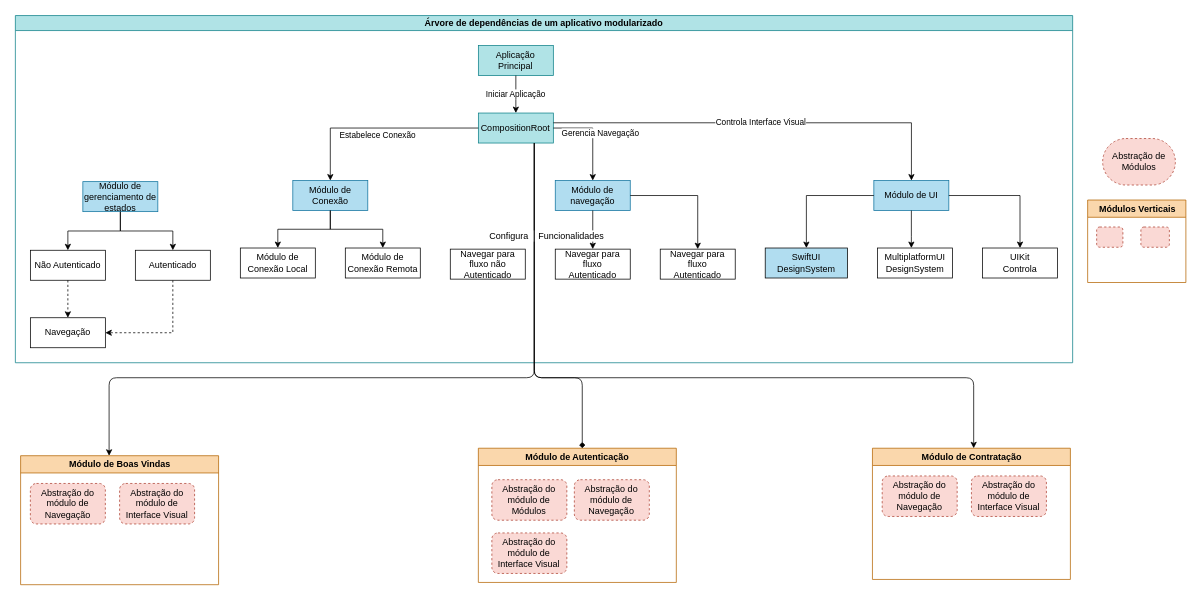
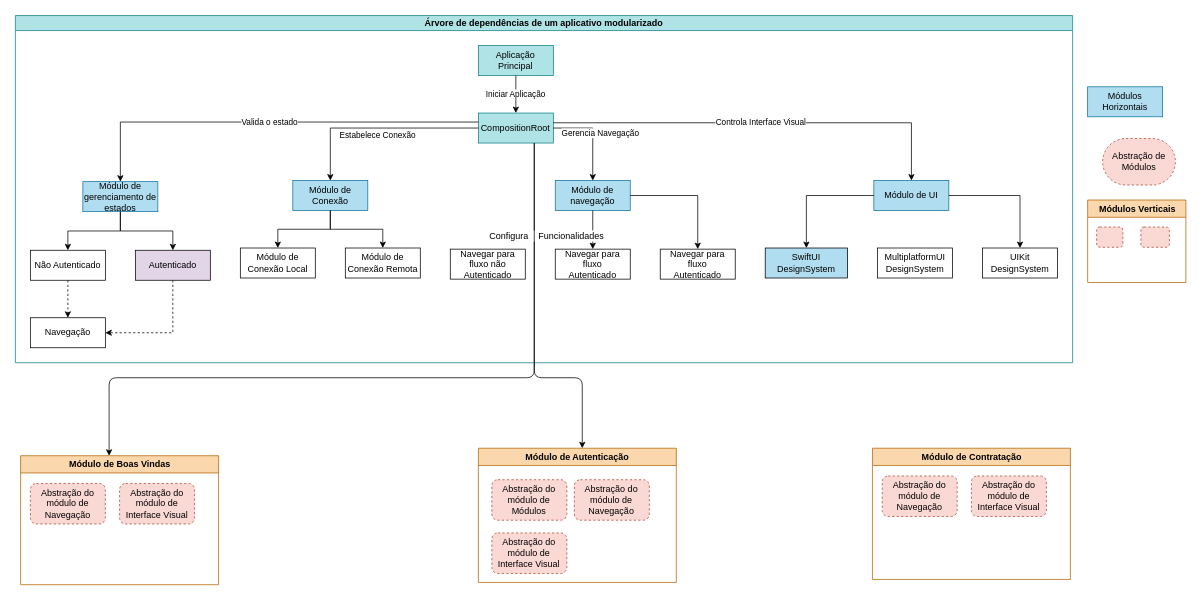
+ <mxCell id="48" value="Módulos Horizontais" style="whiteSpace=wrap;html=1;rounded=0;fillColor=#b1ddf0;strokeColor=#10739e;" vertex="1" parent="47"><mxGeometry width="100" height="40" as="geometry" /></mxCell>
+ <mxCell id="6" value="Valida o estado" style="edgeStyle=orthogonalEdgeStyle;rounded=0;orthogonalLoop=1;jettySize=auto;html=1;" edge="1" target="7" source="5" parent="2"><mxGeometry relative="1" as="geometry"><mxPoint x="-3615.963" y="160" as="sourcePoint" /><Array as="points"><mxPoint x="140" y="142" /></Array></mxGeometry></mxCell>
- <mxCell id="31" value="" style="edgeStyle=orthogonalEdgeStyle;rounded=0;orthogonalLoop=1;jettySize=auto;html=1;" edge="1" target="35" source="28" parent="2"><mxGeometry relative="1" as="geometry"><mxPoint x="507.562" y="220" as="sourcePoint" /><Array as="points"><mxPoint x="1195" y="295" /><mxPoint x="1195" y="295" /></Array></mxGeometry></mxCell>
- <mxCell id="32" value="UIKit&lt;br&gt;Controla" style="whiteSpace=wrap;html=1;rounded=0;" vertex="1" parent="2"><mxGeometry x="1289.75" y="310" width="100" height="40" as="geometry" /></mxCell>
+ <mxCell id="32" value="UIKit&lt;br&gt;DesignSystem" style="whiteSpace=wrap;html=1;rounded=0;" vertex="1" parent="2"><mxGeometry x="1289.75" y="310" width="100" height="40" as="geometry" /></mxCell>
- <mxCell id="12" value="Autenticado" style="whiteSpace=wrap;html=1;rounded=0;" vertex="1" parent="2"><mxGeometry x="160" y="313.0" width="100" height="40" as="geometry" /></mxCell>
+ <mxCell id="12" value="Autenticado" style="whiteSpace=wrap;html=1;rounded=0;fillColor=#e1d5e7;" vertex="1" parent="2"><mxGeometry x="160" y="313.0" width="100" height="40" as="geometry" /></mxCell>
- <mxCell id="46" style="edgeStyle=orthogonalEdgeStyle;orthogonalLoop=1;jettySize=auto;html=1;fontFamily=Helvetica;fontSize=12;fontColor=default;" edge="1" parent="1" source="5" target="43"><mxGeometry relative="1" as="geometry"><Array as="points"><mxPoint x="712" y="503" /><mxPoint x="1298" y="503" /></Array></mxGeometry></mxCell>
- <mxCell id="40" style="edgeStyle=orthogonalEdgeStyle;orthogonalLoop=1;jettySize=auto;html=1;fontFamily=Helvetica;fontSize=12;fontColor=default;endArrow=diamond;" edge="1" parent="1" source="5" target="36"><mxGeometry relative="1" as="geometry"><Array as="points"><mxPoint x="712" y="503" /><mxPoint x="776" y="503" /></Array></mxGeometry></mxCell>
+ <mxCell id="40" style="edgeStyle=orthogonalEdgeStyle;orthogonalLoop=1;jettySize=auto;html=1;fontFamily=Helvetica;fontSize=12;fontColor=default;" edge="1" parent="1" source="5" target="36"><mxGeometry relative="1" as="geometry"><Array as="points"><mxPoint x="712" y="503" /><mxPoint x="776" y="503" /></Array></mxGeometry></mxCell>
